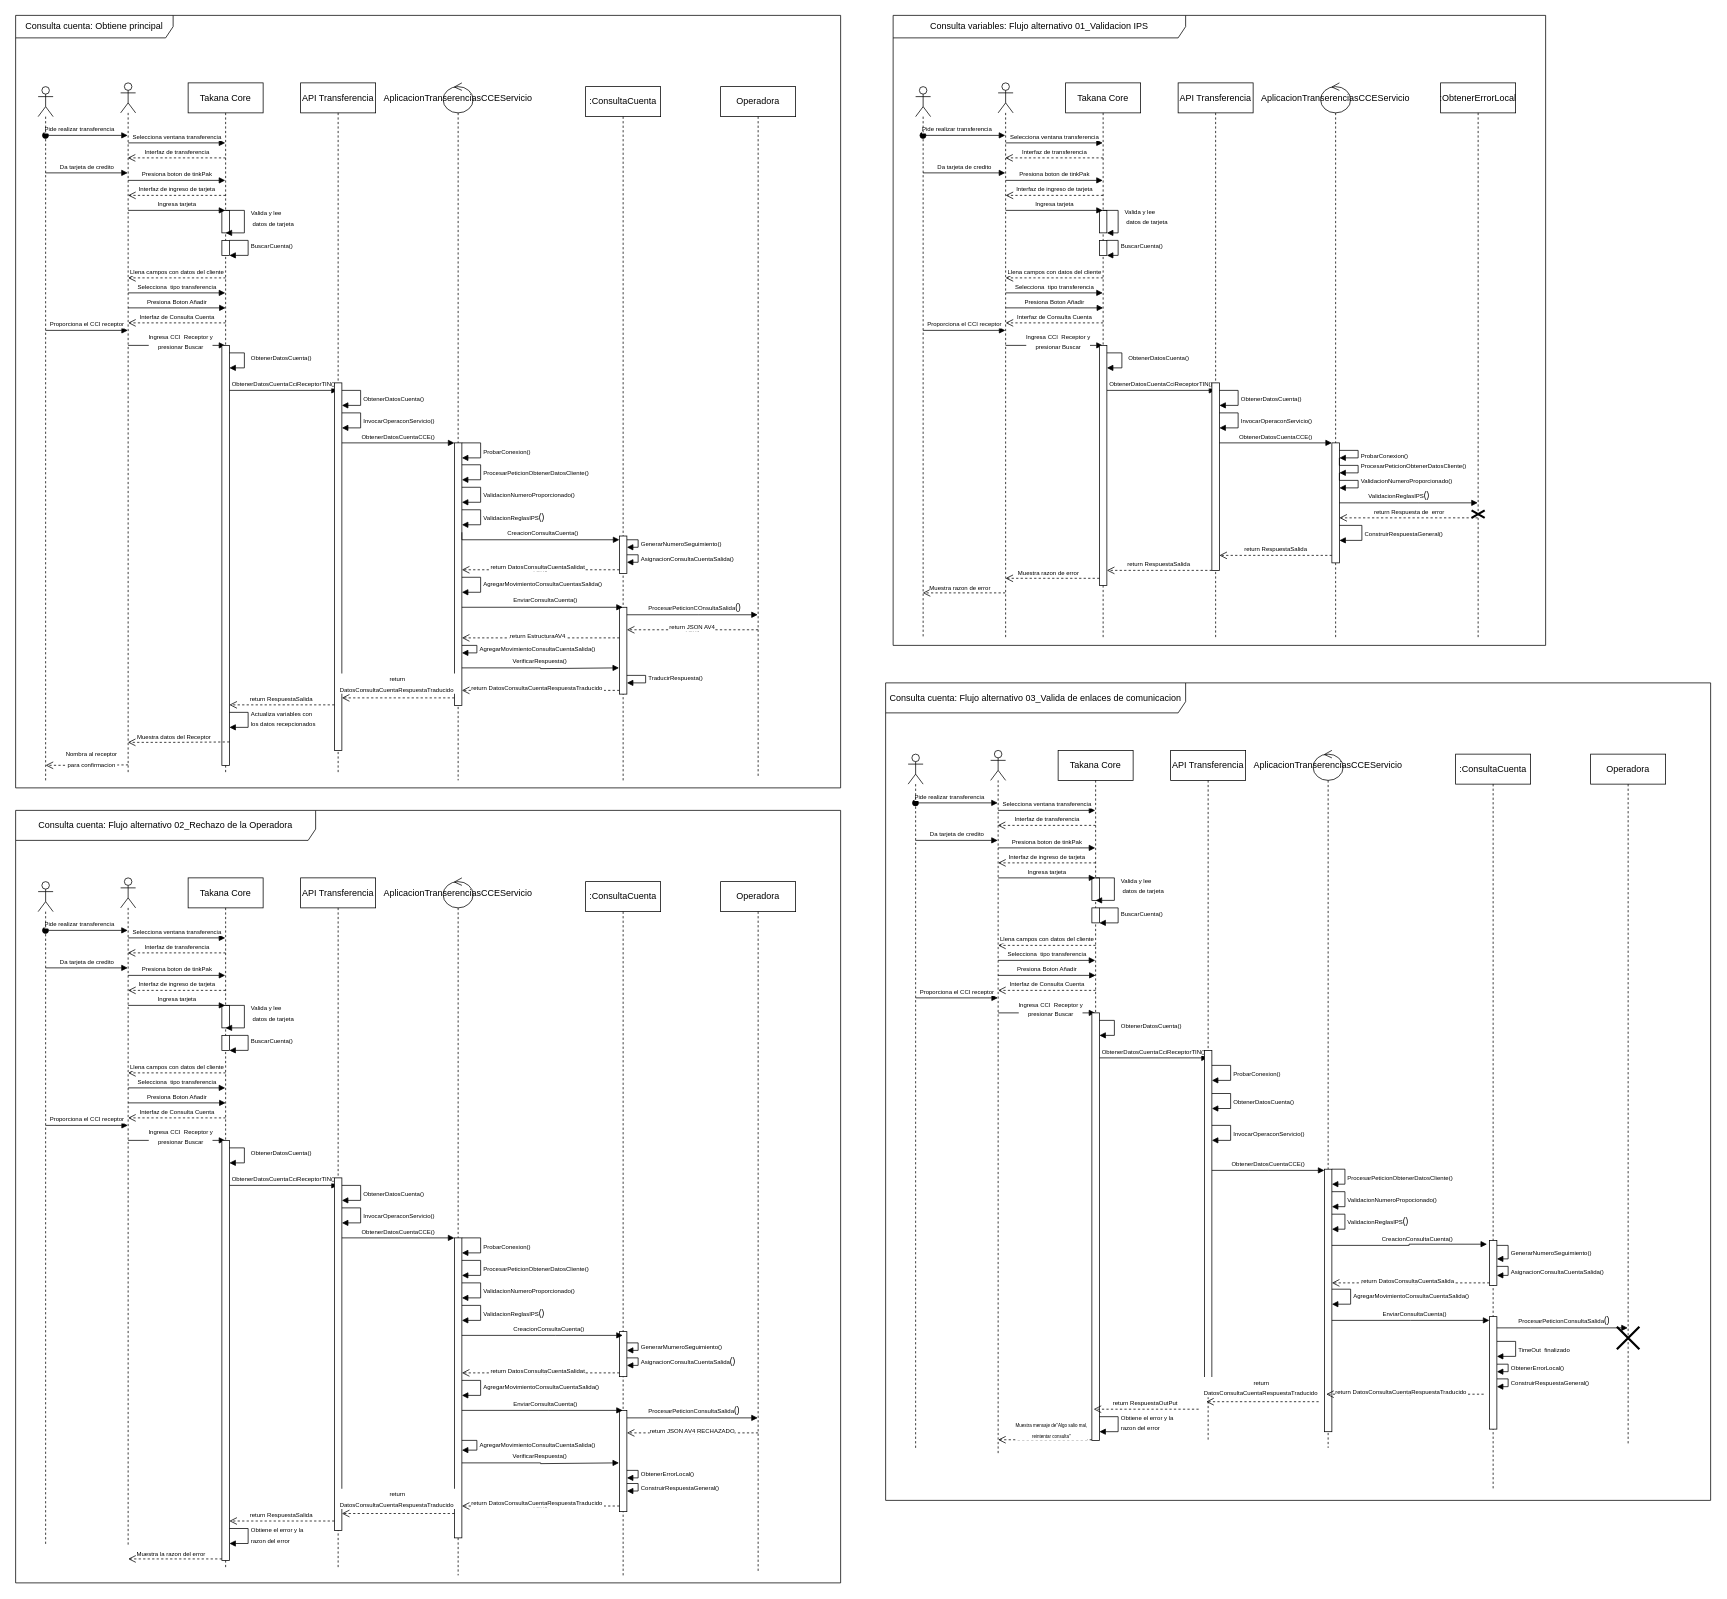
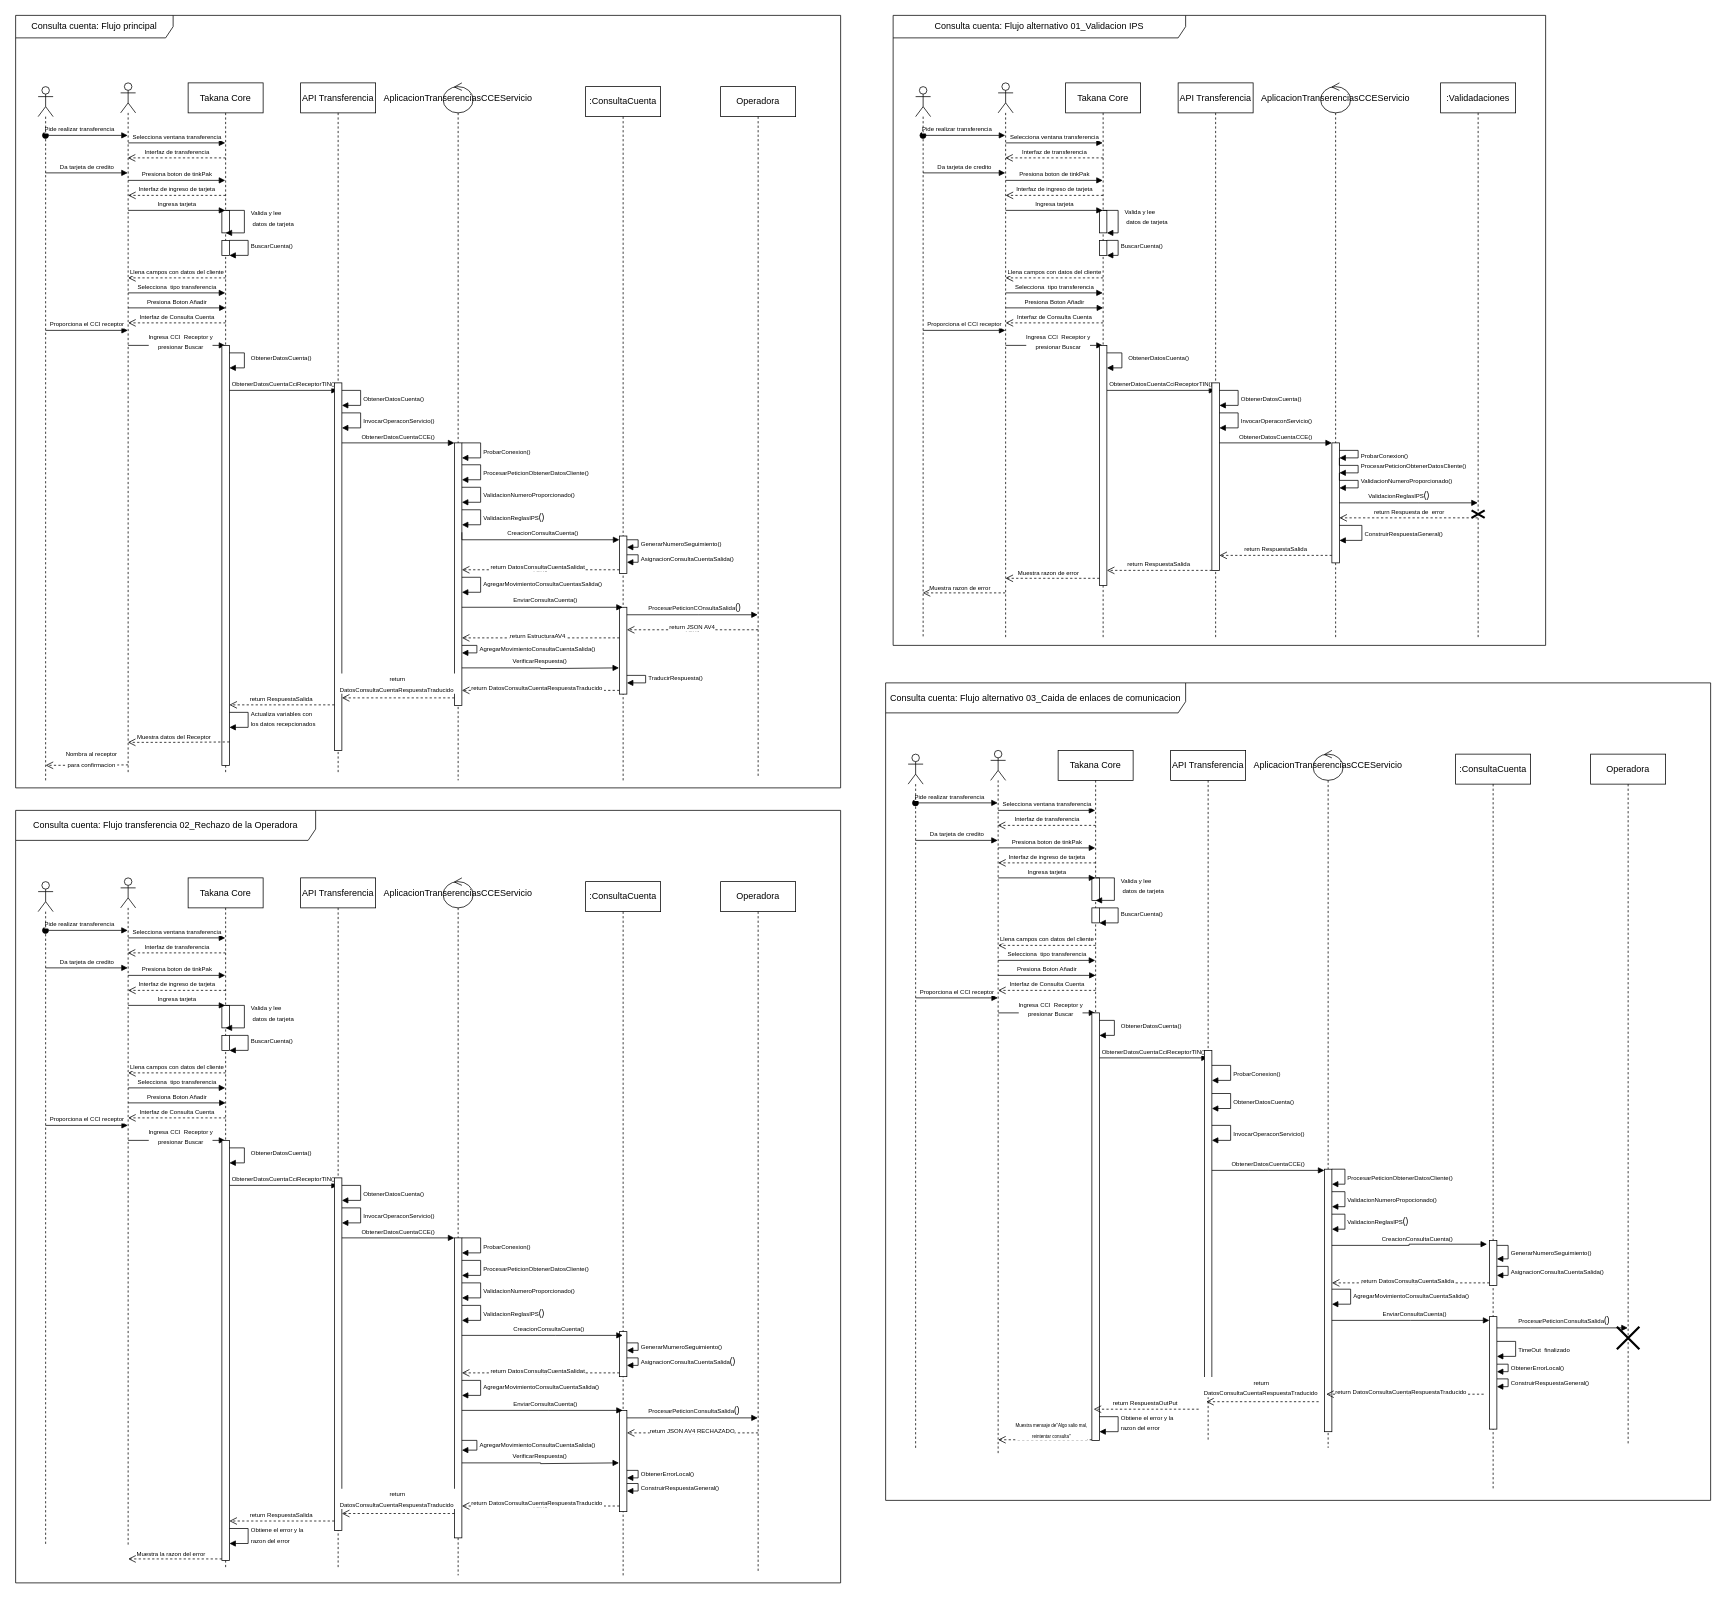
- <mxCell id="9" value="Consulta cuenta: Obtiene principal" style="shape=umlFrame;whiteSpace=wrap;html=1;pointerEvents=0;width=210;height=30;" parent="1" vertex="1"><mxGeometry x="20" y="20" width="1100" height="1030" as="geometry" /></mxCell>
+ <mxCell id="9" value="Consulta cuenta: Flujo principal" style="shape=umlFrame;whiteSpace=wrap;html=1;pointerEvents=0;width=210;height=30;" parent="1" vertex="1"><mxGeometry x="20" y="20" width="1100" height="1030" as="geometry" /></mxCell>
- <mxCell id="74" value="Consulta variables: Flujo alternativo 01_Validacion IPS" style="shape=umlFrame;whiteSpace=wrap;html=1;pointerEvents=0;width=390;height=30;" parent="1" vertex="1"><mxGeometry x="1190" y="20" width="870" height="840" as="geometry" /></mxCell>
+ <mxCell id="74" value="Consulta cuenta: Flujo alternativo 01_Validacion IPS" style="shape=umlFrame;whiteSpace=wrap;html=1;pointerEvents=0;width=390;height=30;" parent="1" vertex="1"><mxGeometry x="1190" y="20" width="870" height="840" as="geometry" /></mxCell>
- <mxCell id="106" value=":ObtenerErrorLocal" style="shape=umlLifeline;perimeter=lifelinePerimeter;whiteSpace=wrap;html=1;container=1;dropTarget=0;collapsible=0;recursiveResize=0;outlineConnect=0;portConstraint=eastwest;newEdgeStyle={&quot;curved&quot;:0,&quot;rounded&quot;:0};" parent="1" vertex="1"><mxGeometry x="1920" y="110" width="100" height="740" as="geometry" /></mxCell>
+ <mxCell id="106" value=":Validadaciones" style="shape=umlLifeline;perimeter=lifelinePerimeter;whiteSpace=wrap;html=1;container=1;dropTarget=0;collapsible=0;recursiveResize=0;outlineConnect=0;portConstraint=eastwest;newEdgeStyle={&quot;curved&quot;:0,&quot;rounded&quot;:0};" parent="1" vertex="1"><mxGeometry x="1920" y="110" width="100" height="740" as="geometry" /></mxCell>
- <mxCell id="188" value="Consulta cuenta: Flujo alternativo 03_Valida de enlaces de comunicacion" style="shape=umlFrame;whiteSpace=wrap;html=1;pointerEvents=0;width=400;height=40;" parent="1" vertex="1"><mxGeometry x="1180" y="910" width="1100" height="1090" as="geometry" /></mxCell>
+ <mxCell id="188" value="Consulta cuenta: Flujo alternativo 03_Caida de enlaces de comunicacion" style="shape=umlFrame;whiteSpace=wrap;html=1;pointerEvents=0;width=400;height=40;" parent="1" vertex="1"><mxGeometry x="1180" y="910" width="1100" height="1090" as="geometry" /></mxCell>
- <mxCell id="120" value="Consulta cuenta: Flujo alternativo 02_Rechazo de la Operadora" style="shape=umlFrame;whiteSpace=wrap;html=1;pointerEvents=0;width=400;height=40;" parent="1" vertex="1"><mxGeometry x="20" y="1080" width="1100" height="1030" as="geometry" /></mxCell>
+ <mxCell id="120" value="Consulta cuenta: Flujo transferencia 02_Rechazo de la Operadora" style="shape=umlFrame;whiteSpace=wrap;html=1;pointerEvents=0;width=400;height=40;" parent="1" vertex="1"><mxGeometry x="20" y="1080" width="1100" height="1030" as="geometry" /></mxCell>
